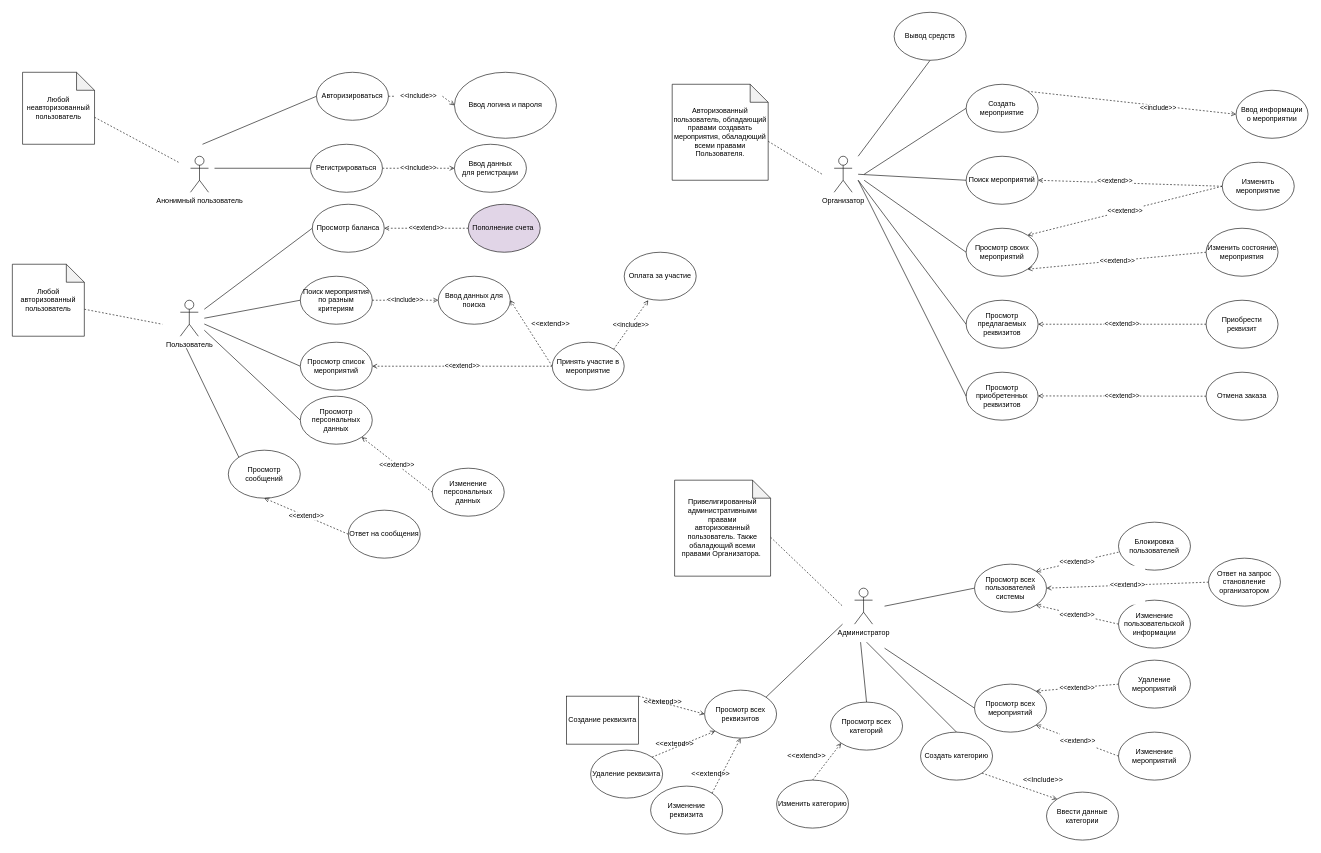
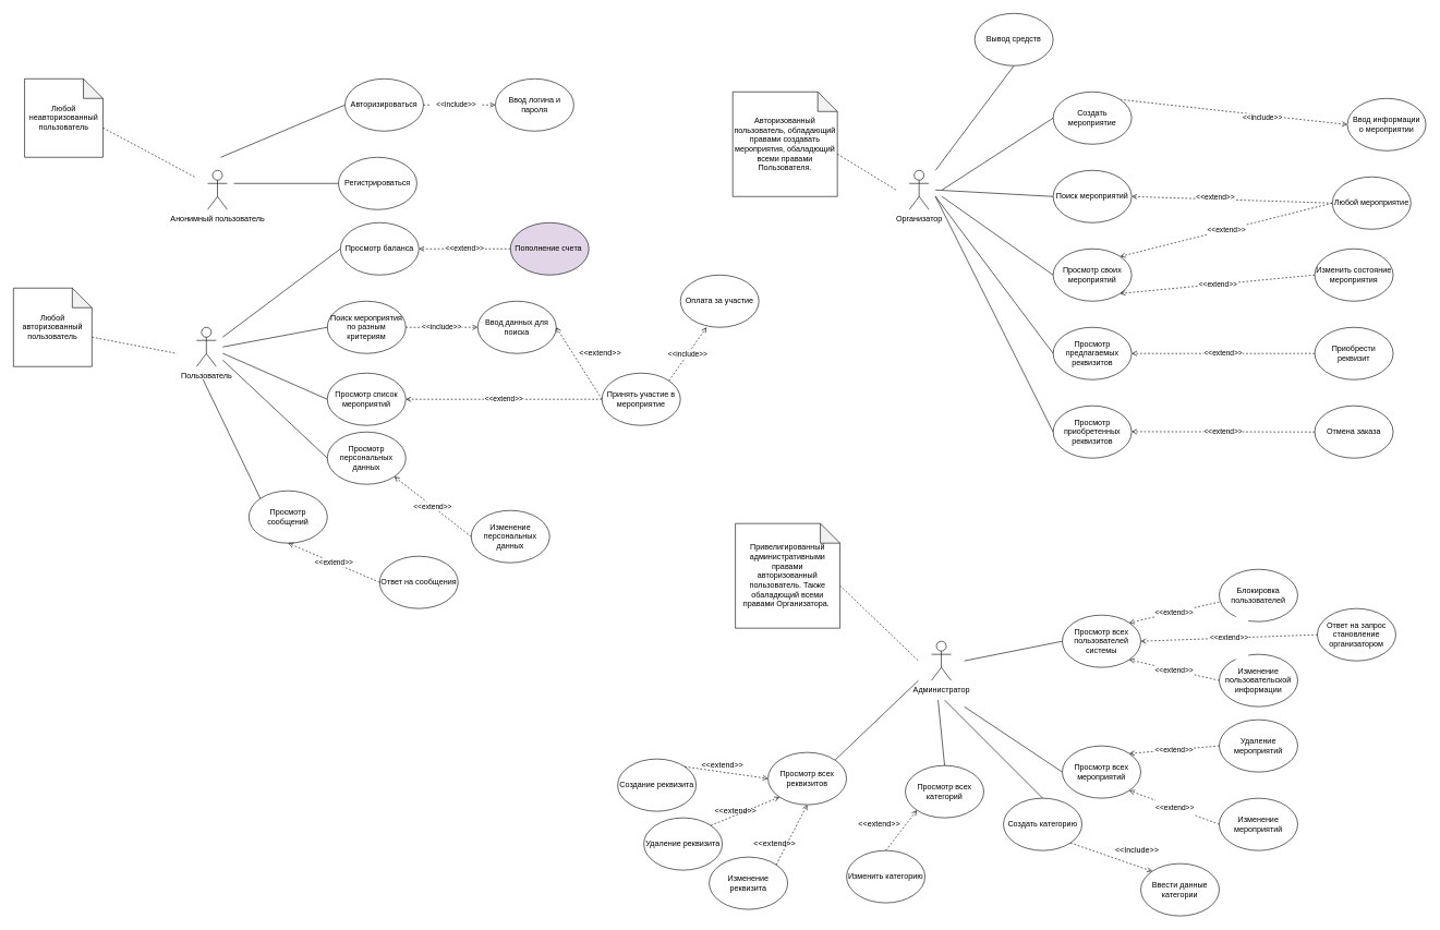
- <mxCell id="13" value="Ввод логина и пароля" style="ellipse;whiteSpace=wrap;html=1;" parent="1" vertex="1"><mxGeometry x="757" y="120" width="170" height="110" as="geometry" /></mxCell>
+ <mxCell id="13" value="Ввод логина и пароля" style="ellipse;whiteSpace=wrap;html=1;" parent="1" vertex="1"><mxGeometry x="757" y="120" width="120" height="80" as="geometry" /></mxCell>
- <mxCell id="5" value="&amp;lt;&amp;lt;include&amp;gt;&amp;gt;" style="edgeStyle=none;rounded=0;orthogonalLoop=1;jettySize=auto;html=1;exitX=1;exitY=0.5;exitDx=0;exitDy=0;entryX=0;entryY=0.5;entryDx=0;entryDy=0;endArrow=open;endFill=0;dashed=1;" parent="1" source="6" target="9" edge="1"><mxGeometry relative="1" as="geometry" /></mxCell>
- <mxCell id="9" value="Ввод данных&lt;br&gt;для регистрации" style="ellipse;whiteSpace=wrap;html=1;" parent="1" vertex="1"><mxGeometry x="757" y="240" width="120" height="80" as="geometry" /></mxCell>
- <mxCell id="23" value="Изменить мероприятие" style="ellipse;whiteSpace=wrap;html=1;" parent="1" vertex="1"><mxGeometry x="2037" y="270" width="120" height="80" as="geometry" /></mxCell>
+ <mxCell id="23" value="Любой мероприятие" style="ellipse;whiteSpace=wrap;html=1;" parent="1" vertex="1"><mxGeometry x="2037" y="270" width="120" height="80" as="geometry" /></mxCell>
- <mxCell id="89" value="Создание реквизита" style="whiteSpace=wrap;html=1;rounded=0;" vertex="1" parent="1"><mxGeometry x="944" y="1160" width="120" height="80" as="geometry" /></mxCell>
+ <mxCell id="89" value="Создание реквизита" style="ellipse;whiteSpace=wrap;html=1;" vertex="1" parent="1"><mxGeometry x="944" y="1160" width="120" height="80" as="geometry" /></mxCell>
